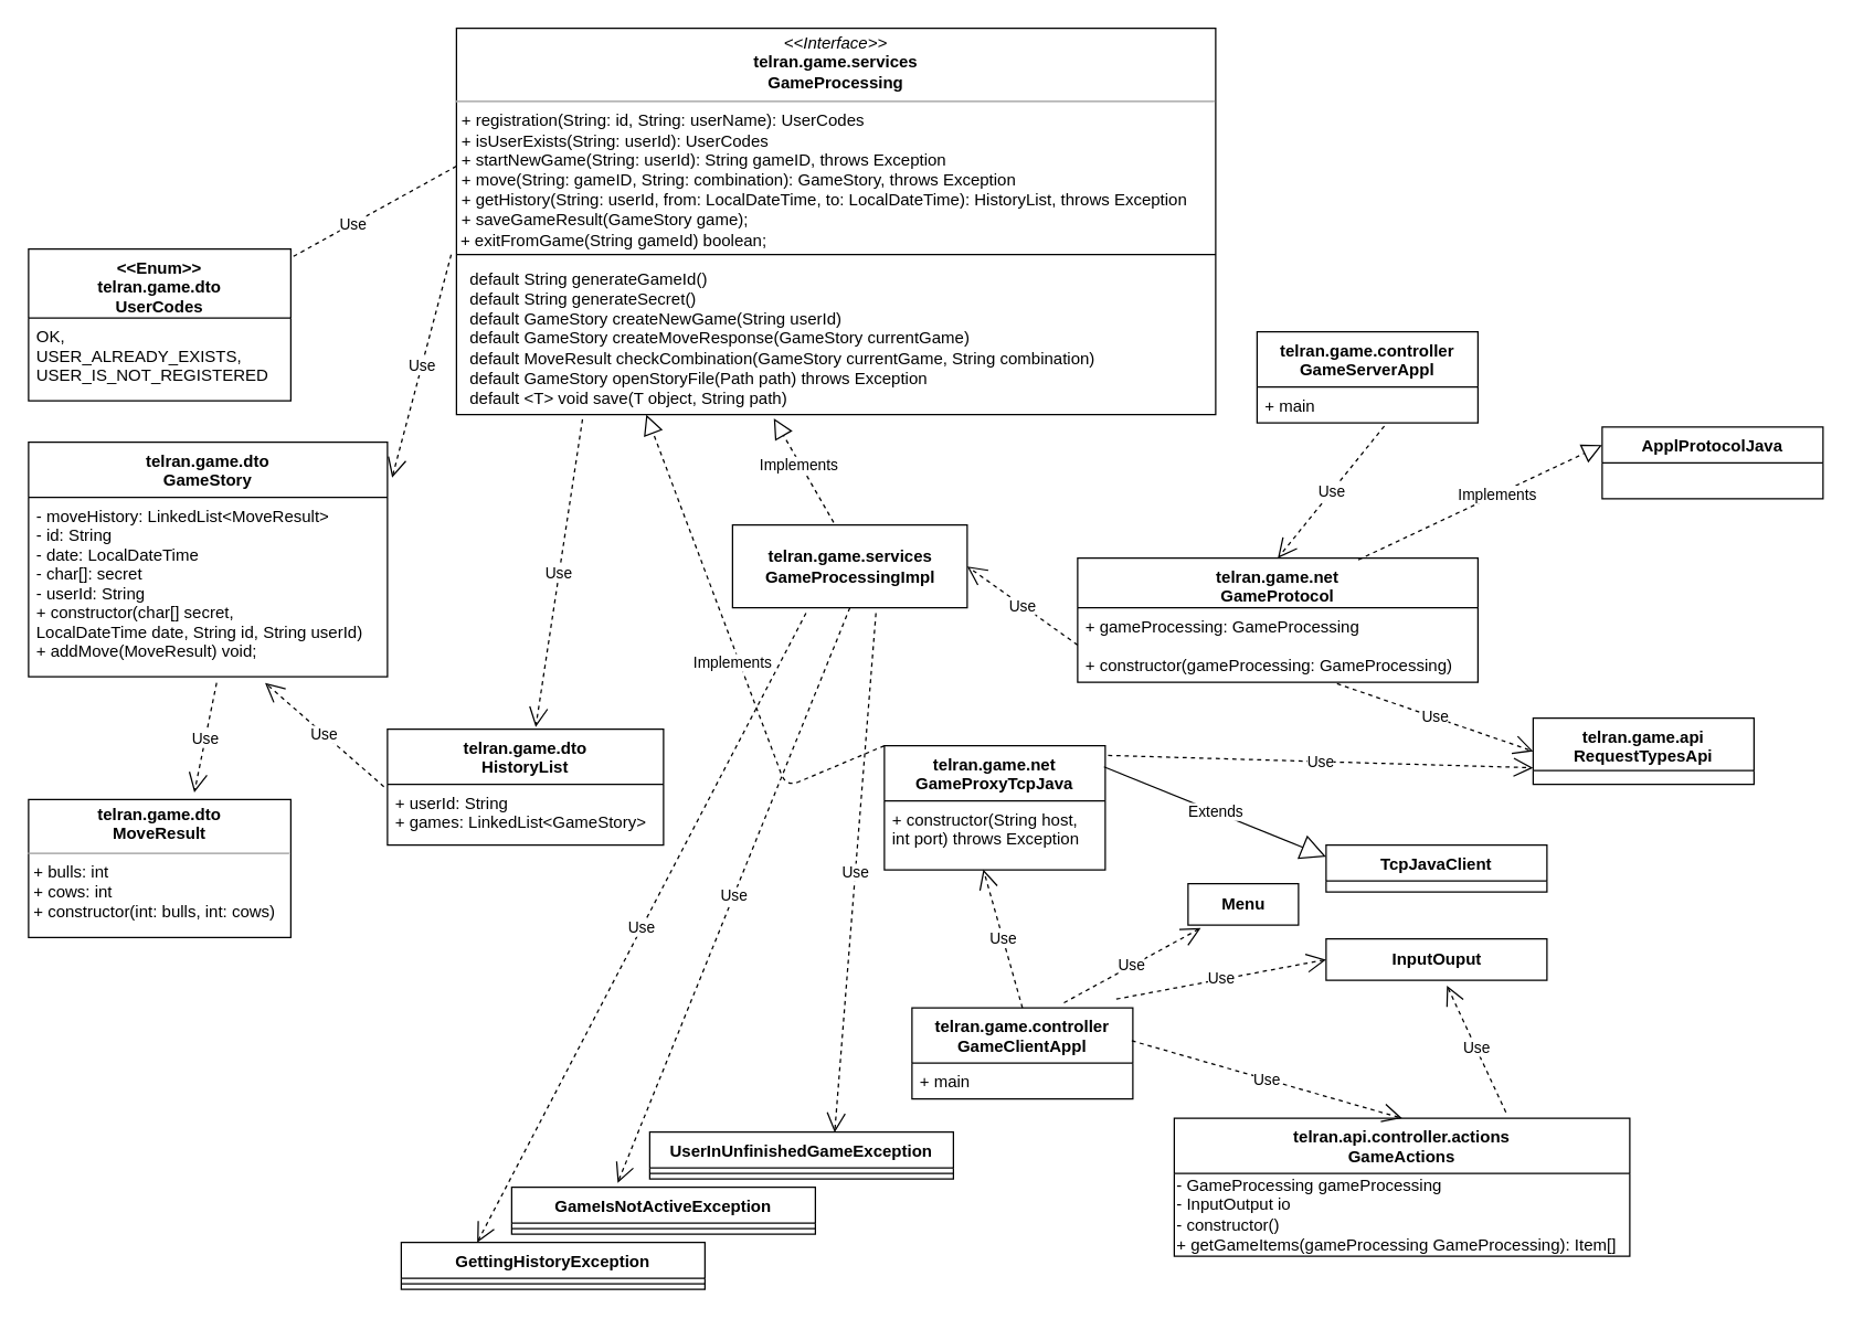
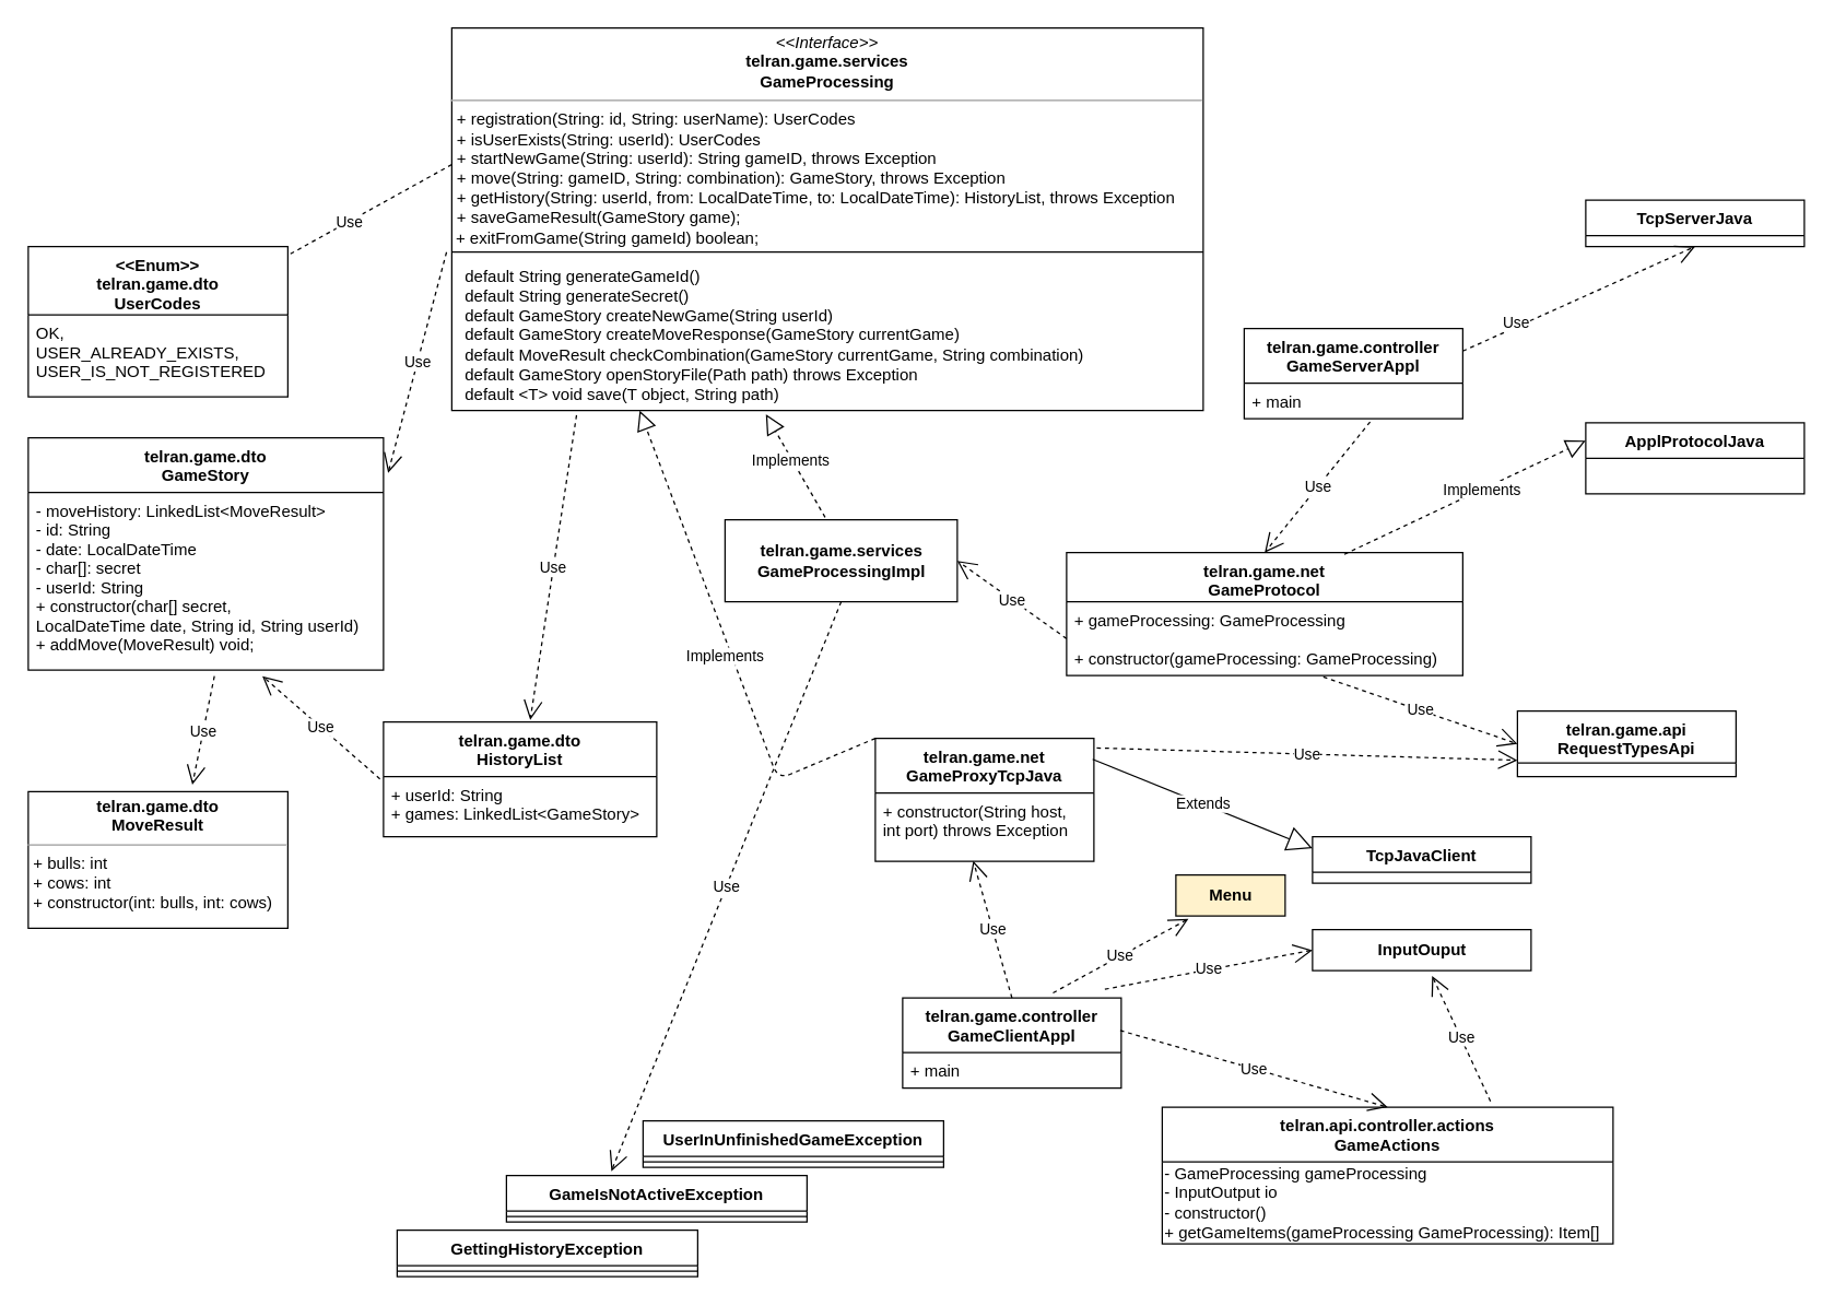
+ <mxCell id="17" value="TcpServerJava" style="swimlane;fontStyle=1;align=center;verticalAlign=top;childLayout=stackLayout;horizontal=1;startSize=26;horizontalStack=0;resizeParent=1;resizeParentMax=0;resizeLast=0;collapsible=1;marginBottom=0;" parent="1" vertex="1"><mxGeometry x="1160" y="146" width="160" height="34" as="geometry" /></mxCell>
+ <mxCell id="18" value="Use" style="endArrow=open;endSize=12;dashed=1;html=1;exitX=1;exitY=0.25;exitDx=0;exitDy=0;entryX=0.5;entryY=1;entryDx=0;entryDy=0;" parent="1" source="15" target="17" edge="1"><mxGeometry x="-0.526" y="3" width="160" relative="1" as="geometry"><mxPoint x="615.31" y="400" as="sourcePoint" /><mxPoint x="604.69" y="537.42" as="targetPoint" /><mxPoint as="offset" /></mxGeometry></mxCell>
- <mxCell id="51" value="Use" style="endArrow=open;endSize=12;dashed=1;html=1;exitX=0.611;exitY=1.065;exitDx=0;exitDy=0;entryX=0.609;entryY=0.01;entryDx=0;entryDy=0;entryPerimeter=0;exitPerimeter=0;" parent="1" source="25" target="49" edge="1"><mxGeometry width="160" relative="1" as="geometry"><mxPoint x="710" y="380" as="sourcePoint" /><mxPoint x="870" y="380" as="targetPoint" /></mxGeometry></mxCell>
- <mxCell id="42" value="&lt;b&gt;Menu&lt;/b&gt;" style="html=1;" parent="1" vertex="1"><mxGeometry x="860" y="640" width="80" height="30" as="geometry" /></mxCell>
+ <mxCell id="42" value="&lt;b&gt;Menu&lt;/b&gt;" style="html=1;fillColor=#fff2cc;" parent="1" vertex="1"><mxGeometry x="860" y="640" width="80" height="30" as="geometry" /></mxCell>
- <mxCell id="58" value="Use" style="endArrow=open;endSize=12;dashed=1;html=1;exitX=0.313;exitY=1.065;exitDx=0;exitDy=0;entryX=0.25;entryY=0;entryDx=0;entryDy=0;exitPerimeter=0;" edge="1" parent="1" source="25" target="55"><mxGeometry width="160" relative="1" as="geometry"><mxPoint x="625" y="450" as="sourcePoint" /><mxPoint x="456.78" y="866.838" as="targetPoint" /></mxGeometry></mxCell>
